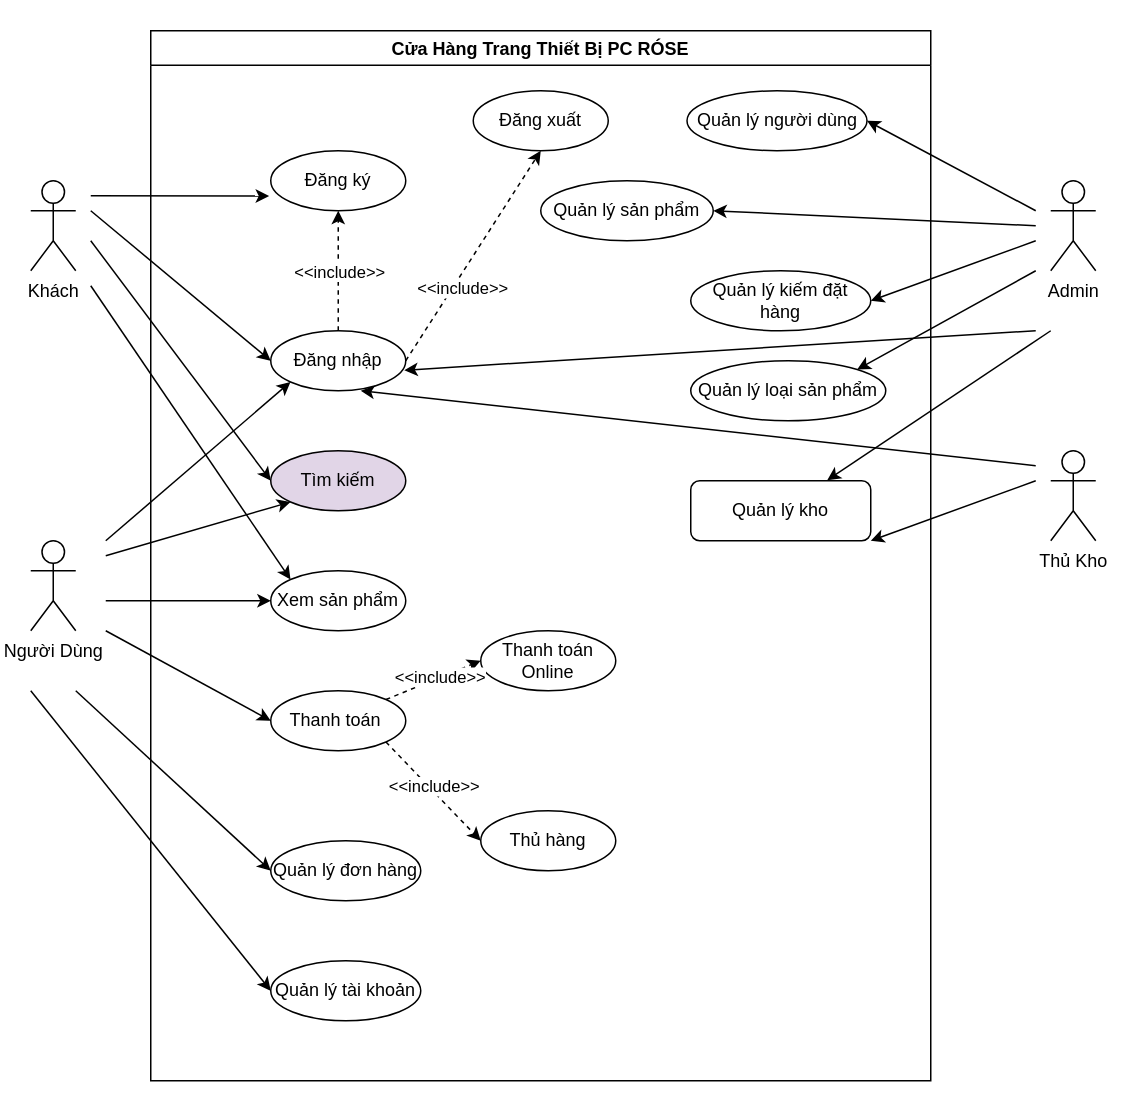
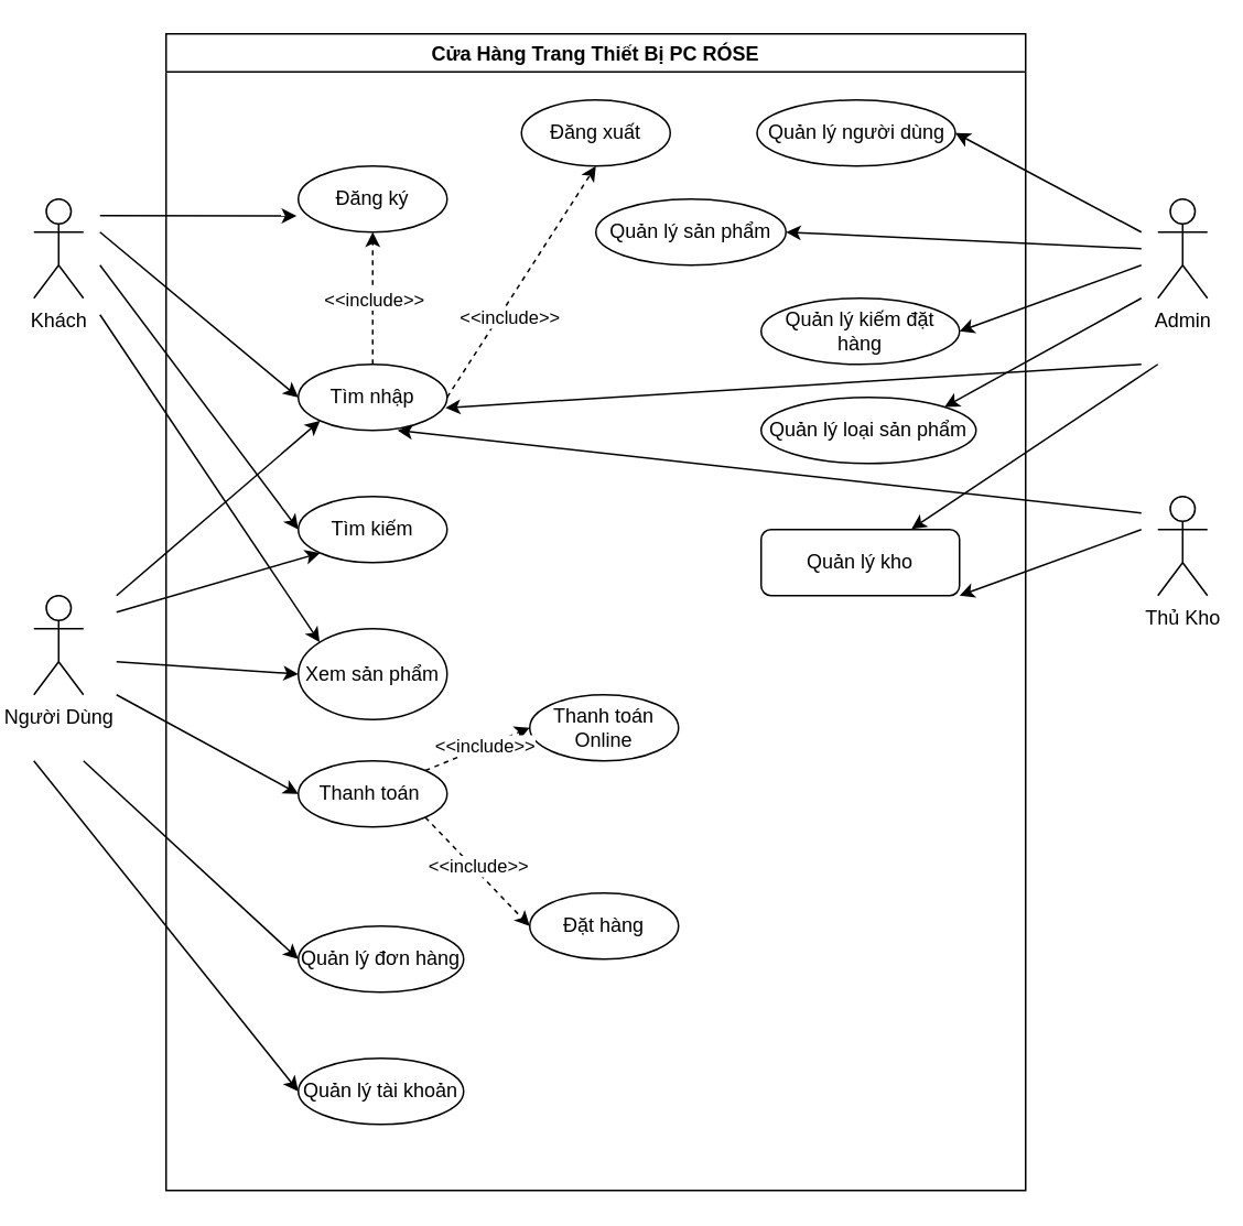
- <mxCell id="4" value="Đăng nhập" style="ellipse;whiteSpace=wrap;html=1;" parent="2" vertex="1"><mxGeometry x="80" y="200" width="90" height="40" as="geometry" /></mxCell>
+ <mxCell id="4" value="Tìm nhập" style="ellipse;whiteSpace=wrap;html=1;" parent="2" vertex="1"><mxGeometry x="80" y="200" width="90" height="40" as="geometry" /></mxCell>
- <mxCell id="10" value="Tìm kiếm" style="ellipse;whiteSpace=wrap;html=1;fillColor=#e1d5e7;" parent="2" vertex="1"><mxGeometry x="80" y="280" width="90" height="40" as="geometry" /></mxCell>
+ <mxCell id="10" value="Tìm kiếm" style="ellipse;whiteSpace=wrap;html=1;" parent="2" vertex="1"><mxGeometry x="80" y="280" width="90" height="40" as="geometry" /></mxCell>
- <mxCell id="11" value="Xem sản phẩm" style="ellipse;whiteSpace=wrap;html=1;" parent="2" vertex="1"><mxGeometry x="80" y="360" width="90" height="40" as="geometry" /></mxCell>
+ <mxCell id="11" value="Xem sản phẩm" style="ellipse;whiteSpace=wrap;html=1;" parent="2" vertex="1"><mxGeometry x="80" y="360" width="90" height="55" as="geometry" /></mxCell>
- <mxCell id="16" value="Thủ hàng" style="ellipse;whiteSpace=wrap;html=1;" parent="2" vertex="1"><mxGeometry x="220" y="520" width="90" height="40" as="geometry" /></mxCell>
+ <mxCell id="16" value="Đặt hàng" style="ellipse;whiteSpace=wrap;html=1;" parent="2" vertex="1"><mxGeometry x="220" y="520" width="90" height="40" as="geometry" /></mxCell>
